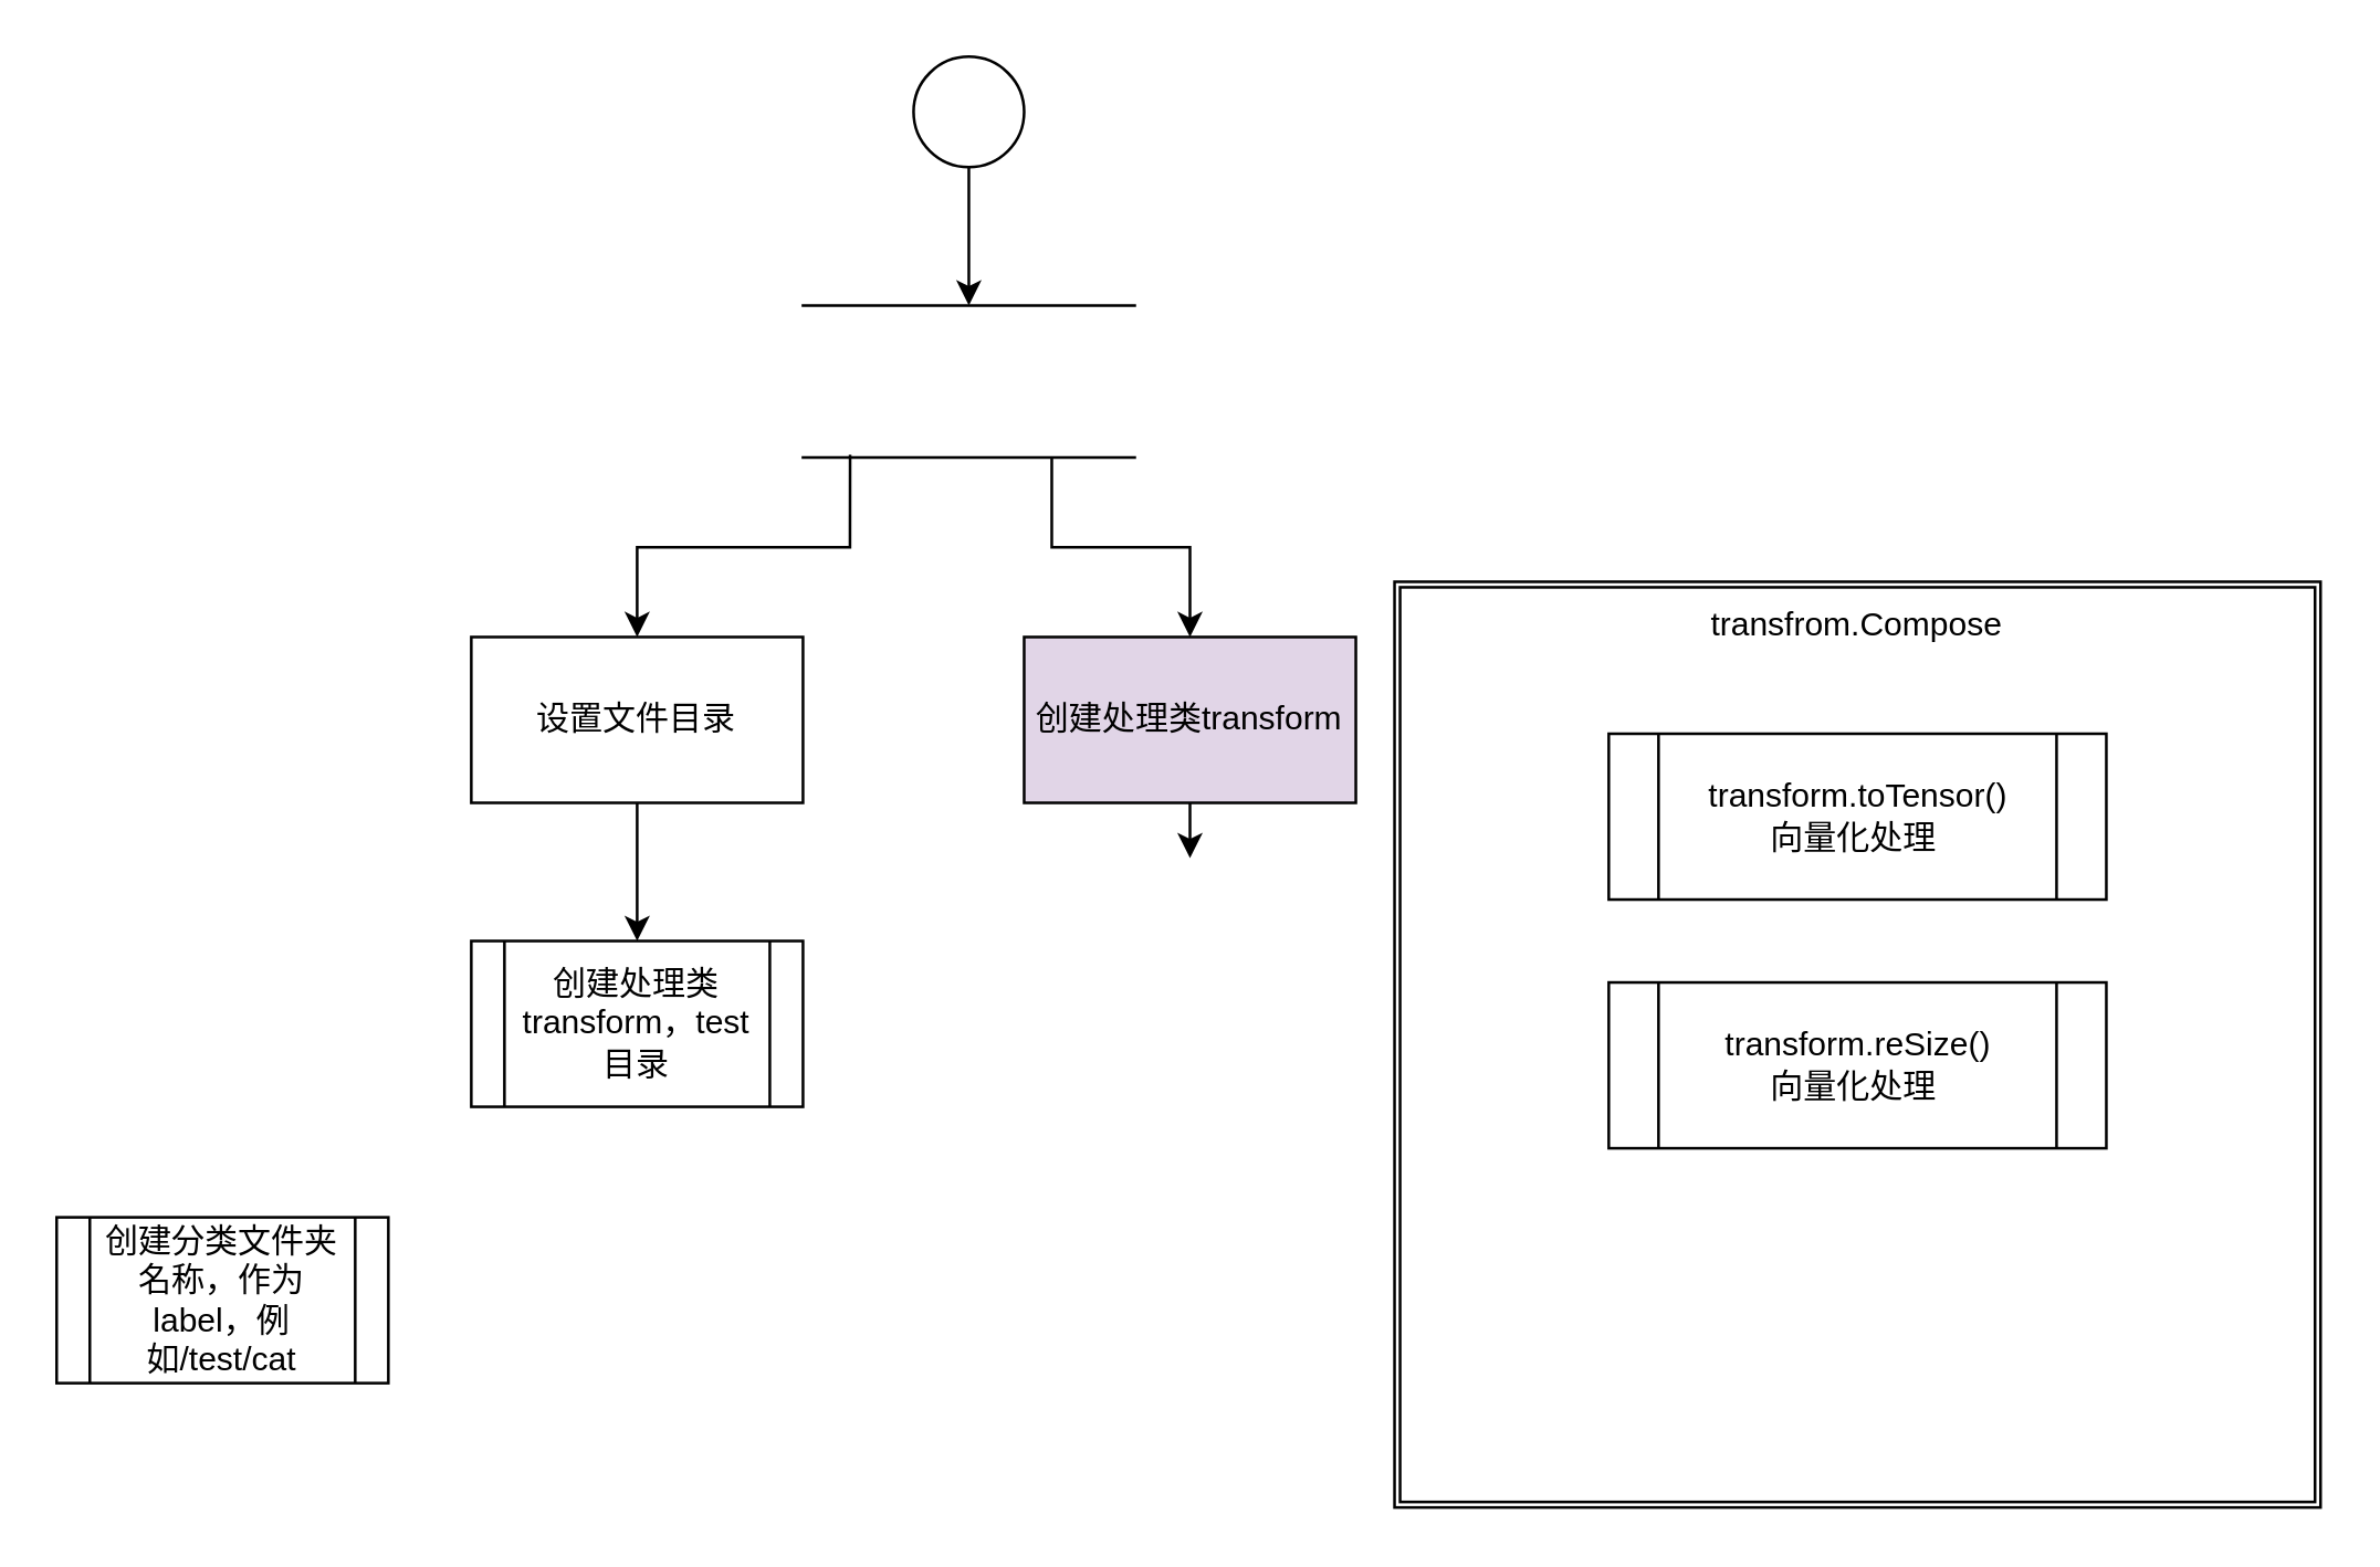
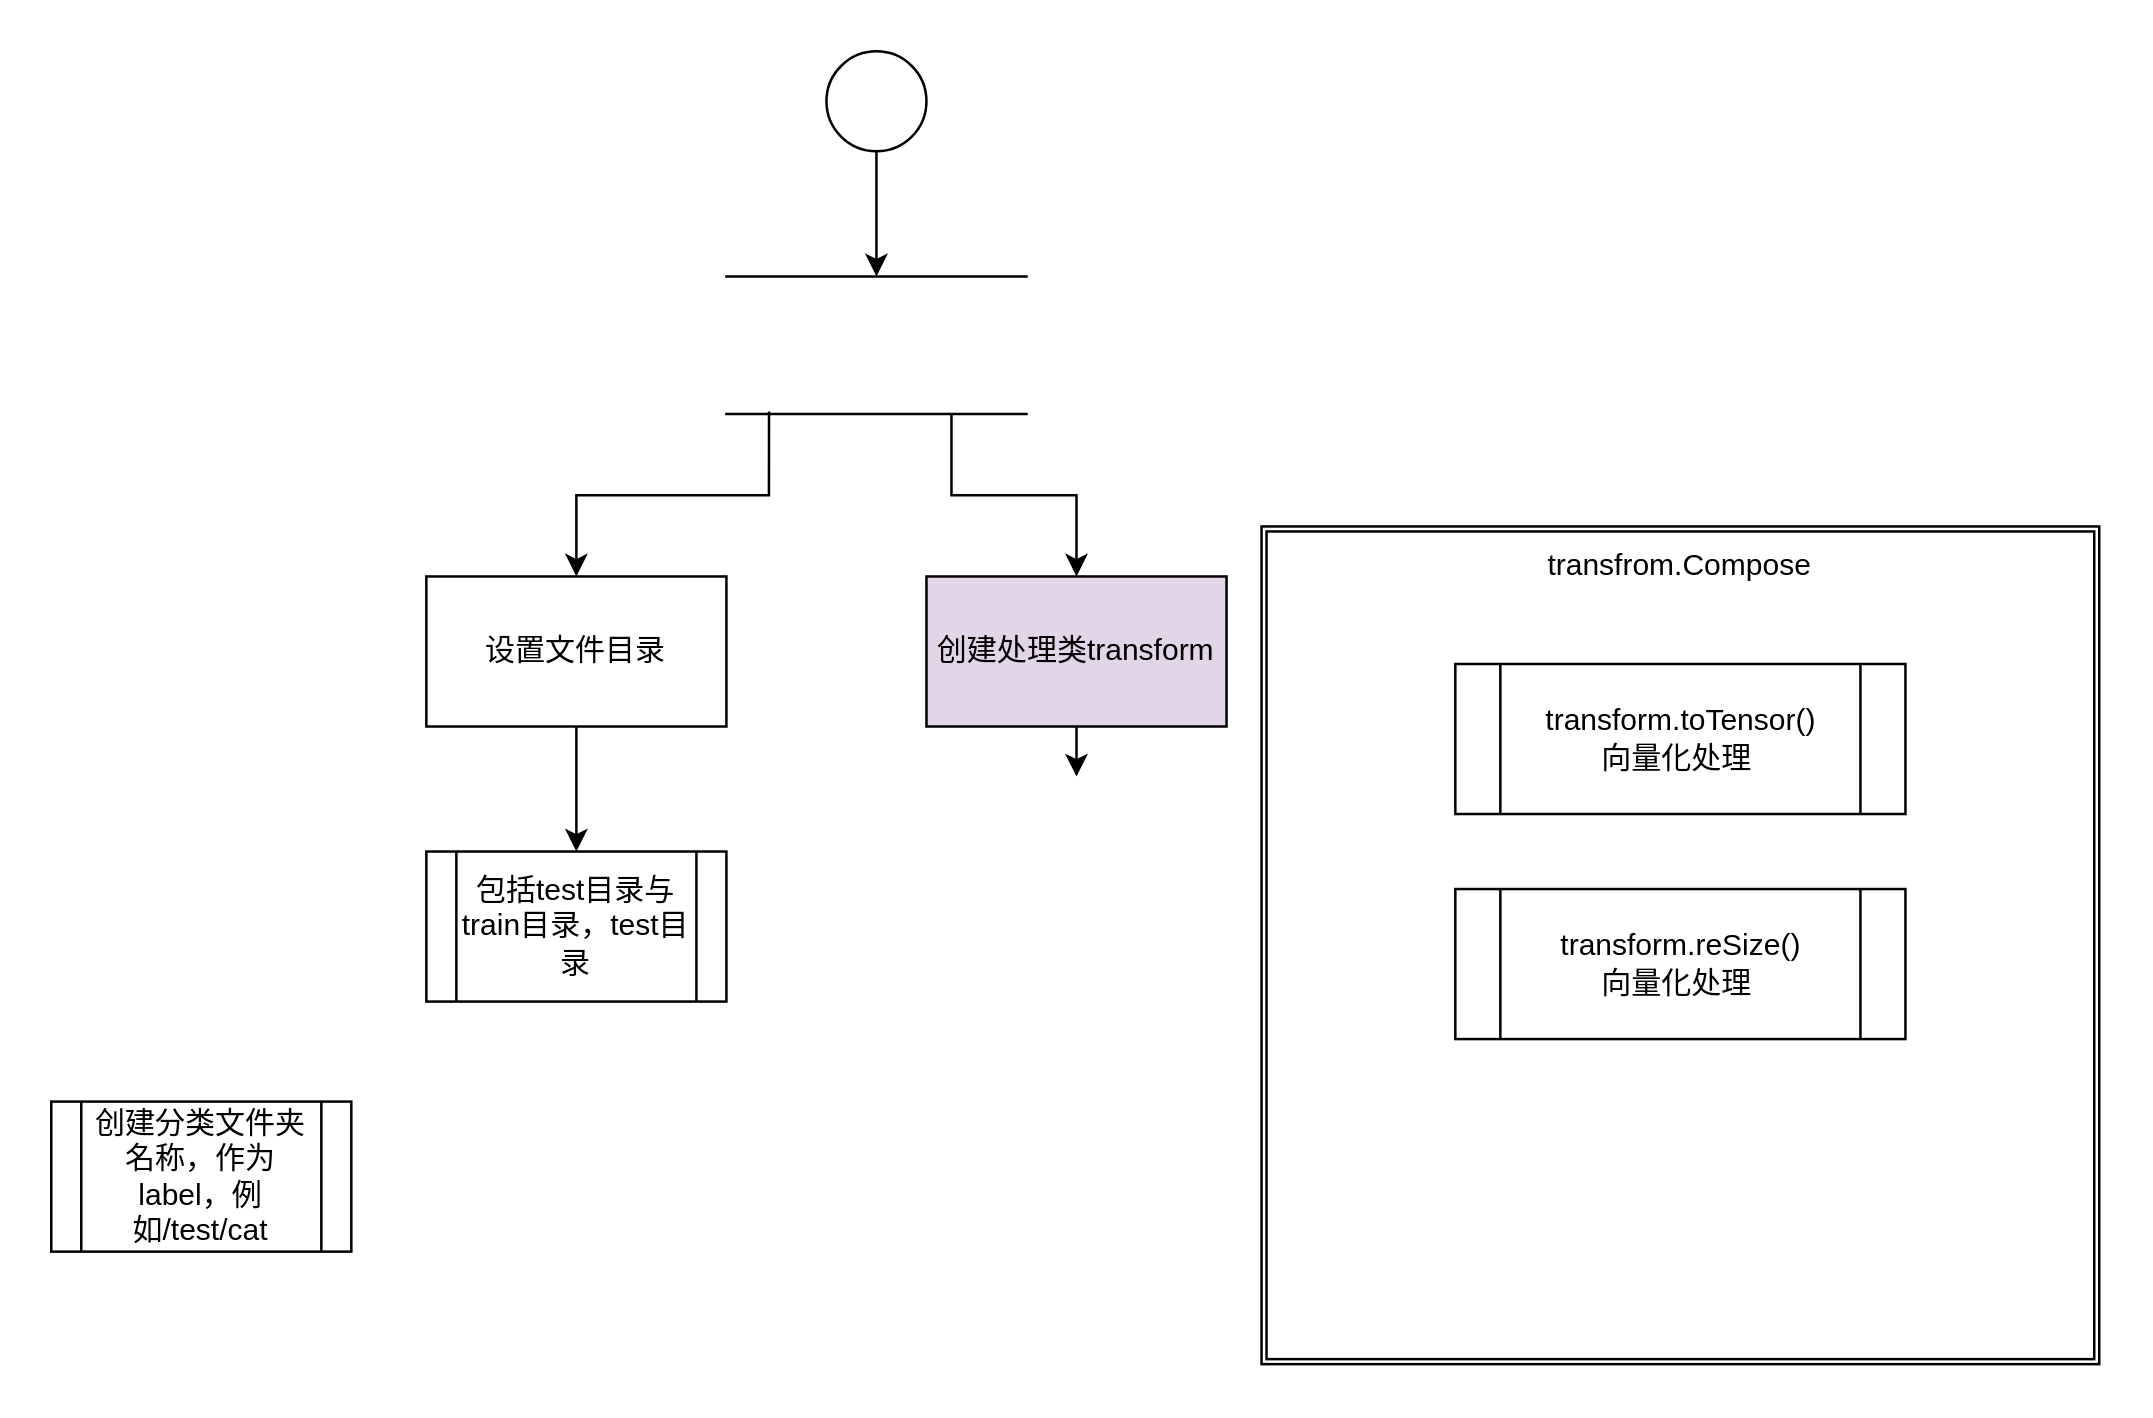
- <mxCell id="7" value="创建处理类transform，test目录" style="shape=process;whiteSpace=wrap;html=1;backgroundOutline=1;" parent="1" vertex="1"><mxGeometry x="170" y="340" width="120" height="60" as="geometry" /></mxCell>
+ <mxCell id="7" value="包括test目录与train目录，test目录" style="shape=process;whiteSpace=wrap;html=1;backgroundOutline=1;" parent="1" vertex="1"><mxGeometry x="170" y="340" width="120" height="60" as="geometry" /></mxCell>
